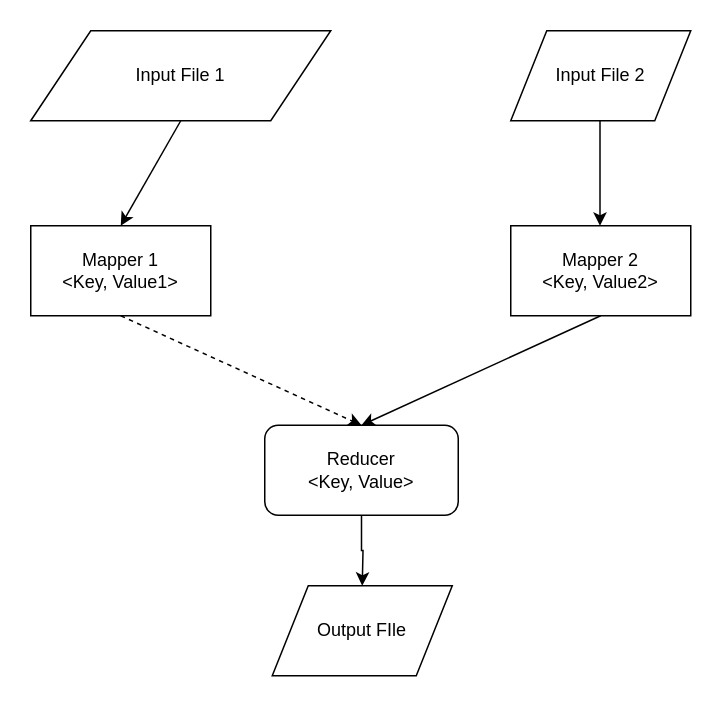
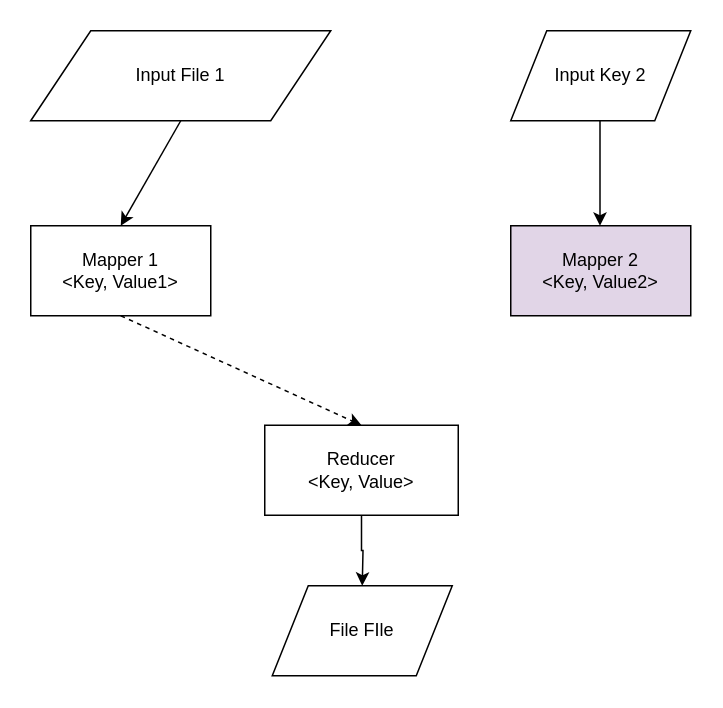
- <mxCell id="3" value="Input File 2" style="shape=parallelogram;perimeter=parallelogramPerimeter;whiteSpace=wrap;html=1;rounded=0;" vertex="1" parent="1"><mxGeometry x="340" y="20" width="120" height="60" as="geometry" /></mxCell>
+ <mxCell id="3" value="Input Key 2" style="shape=parallelogram;perimeter=parallelogramPerimeter;whiteSpace=wrap;html=1;rounded=0;" vertex="1" parent="1"><mxGeometry x="340" y="20" width="120" height="60" as="geometry" /></mxCell>
- <mxCell id="7" value="&lt;div&gt;Mapper 2&lt;/div&gt;&lt;div&gt;&amp;lt;Key, Value2&amp;gt;&lt;br&gt;&lt;/div&gt;" style="rounded=0;whiteSpace=wrap;html=1;" vertex="1" parent="1"><mxGeometry x="340" y="150" width="120" height="60" as="geometry" /></mxCell>
+ <mxCell id="7" value="&lt;div&gt;Mapper 2&lt;/div&gt;&lt;div&gt;&amp;lt;Key, Value2&amp;gt;&lt;br&gt;&lt;/div&gt;" style="rounded=0;whiteSpace=wrap;html=1;fillColor=#e1d5e7;" vertex="1" parent="1"><mxGeometry x="340" y="150" width="120" height="60" as="geometry" /></mxCell>
- <mxCell id="11" value="" style="endArrow=classic;html=1;exitX=0.5;exitY=1;exitDx=0;exitDy=0;entryX=0.5;entryY=0;entryDx=0;entryDy=0;" edge="1" parent="1" source="7" target="9"><mxGeometry width="50" height="50" relative="1" as="geometry"><mxPoint x="380" y="300" as="sourcePoint" /><mxPoint x="430" y="250" as="targetPoint" /></mxGeometry></mxCell>
- <mxCell id="9" value="&lt;div&gt;Reducer&lt;/div&gt;&lt;div&gt;&amp;lt;Key, Value&amp;gt;&lt;br&gt;&lt;/div&gt;" style="whiteSpace=wrap;html=1;strokeColor=#000000;rounded=1;" vertex="1" parent="1"><mxGeometry x="176" y="283" width="129" height="60" as="geometry" /></mxCell>
+ <mxCell id="9" value="&lt;div&gt;Reducer&lt;/div&gt;&lt;div&gt;&amp;lt;Key, Value&amp;gt;&lt;br&gt;&lt;/div&gt;" style="rounded=0;whiteSpace=wrap;html=1;strokeColor=#000000;" vertex="1" parent="1"><mxGeometry x="176" y="283" width="129" height="60" as="geometry" /></mxCell>
- <mxCell id="12" value="Output FIle" style="shape=parallelogram;perimeter=parallelogramPerimeter;whiteSpace=wrap;html=1;rounded=0;strokeColor=#000000;" vertex="1" parent="1"><mxGeometry x="181" y="390" width="120" height="60" as="geometry" /></mxCell>
+ <mxCell id="12" value="File FIle" style="shape=parallelogram;perimeter=parallelogramPerimeter;whiteSpace=wrap;html=1;rounded=0;strokeColor=#000000;" vertex="1" parent="1"><mxGeometry x="181" y="390" width="120" height="60" as="geometry" /></mxCell>
